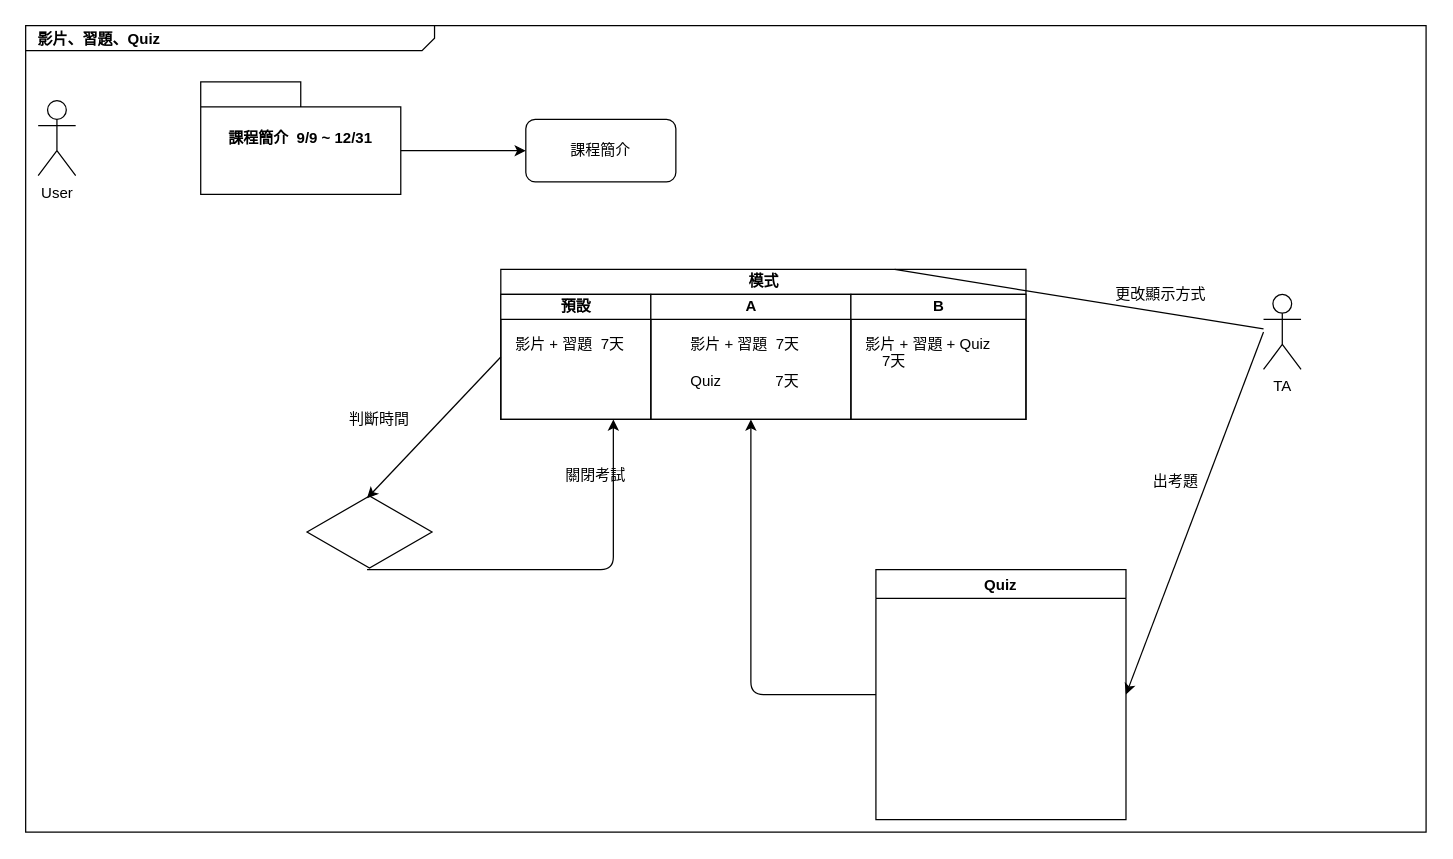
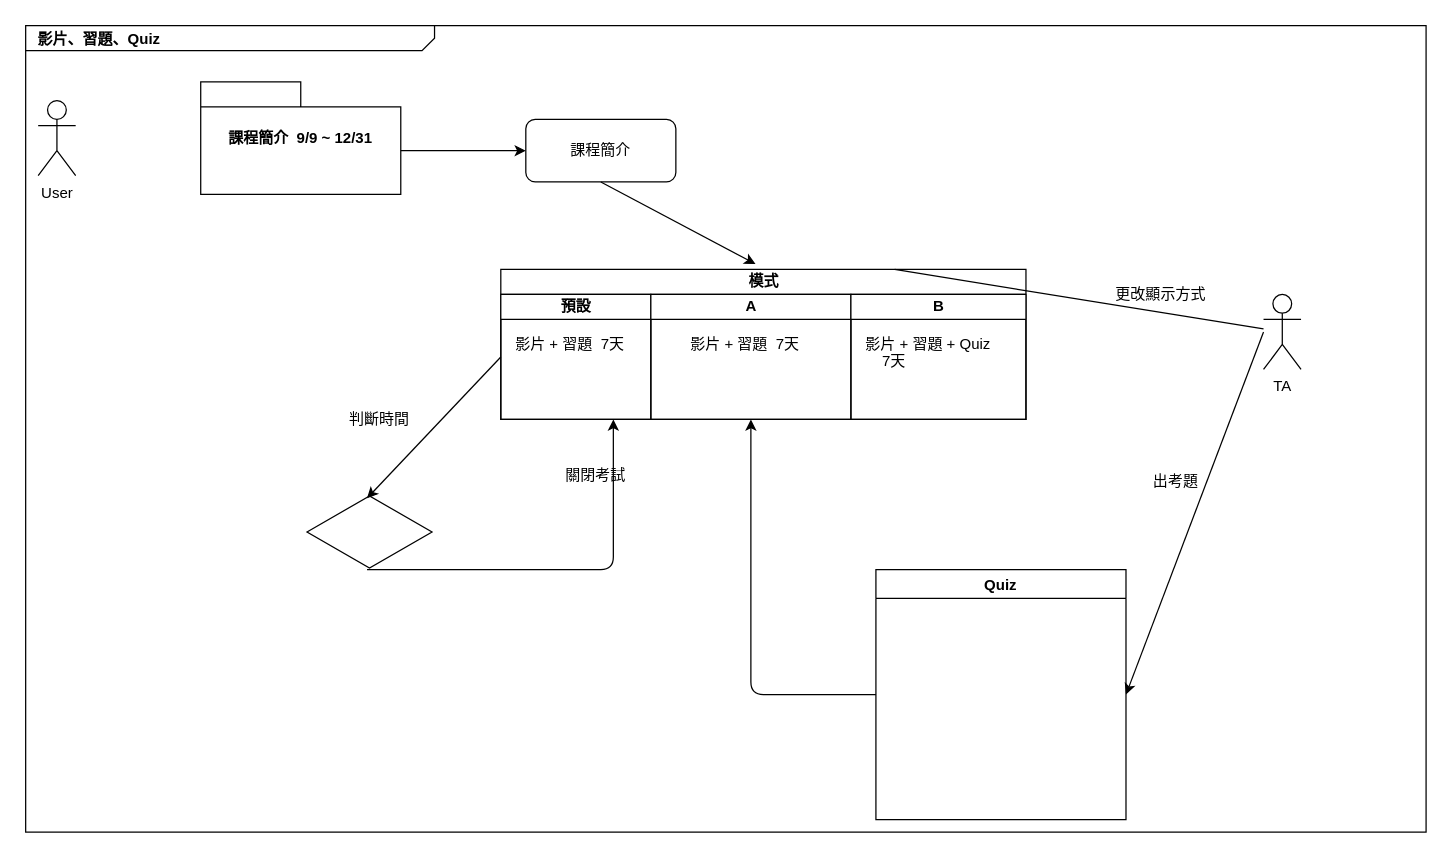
+ <mxCell id="12" value="" style="endArrow=classic;html=1;exitX=0.5;exitY=1;exitDx=0;exitDy=0;entryX=0.485;entryY=-0.036;entryDx=0;entryDy=0;entryPerimeter=0;" edge="1" parent="1" source="9" target="4"><mxGeometry width="50" height="50" relative="1" as="geometry"><mxPoint x="0" y="985" as="sourcePoint" /><mxPoint x="50" y="935" as="targetPoint" /></mxGeometry></mxCell>
- <mxCell id="20" value="Quiz&amp;nbsp; &amp;nbsp; &amp;nbsp; &amp;nbsp; &amp;nbsp; &amp;nbsp; &amp;nbsp;7天" style="text;html=1;resizable=0;points=[];autosize=1;align=left;verticalAlign=top;spacingTop=-4;" vertex="1" parent="1"><mxGeometry x="550" y="295" width="100" height="20" as="geometry" /></mxCell>
